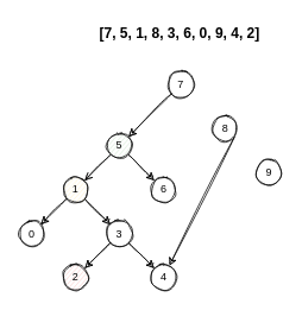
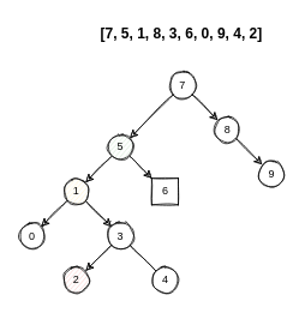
+ <mxCell id="9" value="" style="endArrow=classic;html=1;exitX=1;exitY=1;exitDx=0;exitDy=0;shadow=0;sketch=1;" edge="1" parent="1" source="3" target="8"><mxGeometry width="50" height="50" relative="1" as="geometry"><mxPoint x="201.507" y="114.638" as="sourcePoint" /><mxPoint x="173.168" y="142.967" as="targetPoint" /></mxGeometry></mxCell>
- <mxCell id="7" value="" style="endArrow=open;html=1;exitX=0;exitY=1;exitDx=0;exitDy=0;entryX=1;entryY=0;entryDx=0;entryDy=0;shadow=0;sketch=1;" edge="1" parent="1" source="4" target="6"><mxGeometry width="50" height="50" relative="1" as="geometry"><mxPoint x="181.827" y="134.328" as="sourcePoint" /><mxPoint x="153.488" y="162.657" as="targetPoint" /></mxGeometry></mxCell>
+ <mxCell id="7" value="" style="endArrow=classic;html=1;exitX=0;exitY=1;exitDx=0;exitDy=0;entryX=1;entryY=0;entryDx=0;entryDy=0;shadow=0;sketch=1;" edge="1" parent="1" source="4" target="6"><mxGeometry width="50" height="50" relative="1" as="geometry"><mxPoint x="181.827" y="134.328" as="sourcePoint" /><mxPoint x="153.488" y="162.657" as="targetPoint" /></mxGeometry></mxCell>
- <mxCell id="12" value="6" style="ellipse;whiteSpace=wrap;html=1;shadow=0;sketch=1;" vertex="1" parent="1"><mxGeometry x="167.652" y="197.702" width="29.53" height="29.53" as="geometry" /></mxCell>
+ <mxCell id="12" value="6" style="whiteSpace=wrap;html=1;shadow=0;sketch=1;rounded=0;" vertex="1" parent="1"><mxGeometry x="167.652" y="197.702" width="29.53" height="29.53" as="geometry" /></mxCell>
- <mxCell id="17" value="" style="endArrow=classic;html=1;exitX=1;exitY=1;exitDx=0;exitDy=0;shadow=0;sketch=1;" edge="1" parent="1" source="8" target="18"><mxGeometry width="50" height="50" relative="1" as="geometry"><mxPoint x="267.268" y="158.328" as="sourcePoint" /><mxPoint x="286" y="178" as="targetPoint" /></mxGeometry></mxCell>
+ <mxCell id="17" value="" style="endArrow=classic;html=1;exitX=1;exitY=1;exitDx=0;exitDy=0;entryX=0;entryY=0;entryDx=0;entryDy=0;shadow=0;sketch=1;" edge="1" parent="1" source="8" target="16"><mxGeometry width="50" height="50" relative="1" as="geometry"><mxPoint x="267.268" y="158.328" as="sourcePoint" /><mxPoint x="286" y="178" as="targetPoint" /></mxGeometry></mxCell>
- <mxCell id="19" value="" style="endArrow=classic;html=1;exitX=1;exitY=1;exitDx=0;exitDy=0;entryX=0;entryY=0;entryDx=0;entryDy=0;shadow=0;sketch=1;" edge="1" parent="1" source="10" target="18"><mxGeometry width="50" height="50" relative="1" as="geometry"><mxPoint x="104.28" y="232.75" as="sourcePoint" /><mxPoint x="132.602" y="261.082" as="targetPoint" /></mxGeometry></mxCell>
+ <mxCell id="19" value="" style="endArrow=none;html=1;exitX=1;exitY=1;exitDx=0;exitDy=0;entryX=0;entryY=0;entryDx=0;entryDy=0;shadow=0;sketch=1;" edge="1" parent="1" source="10" target="18"><mxGeometry width="50" height="50" relative="1" as="geometry"><mxPoint x="104.28" y="232.75" as="sourcePoint" /><mxPoint x="132.602" y="261.082" as="targetPoint" /></mxGeometry></mxCell>
